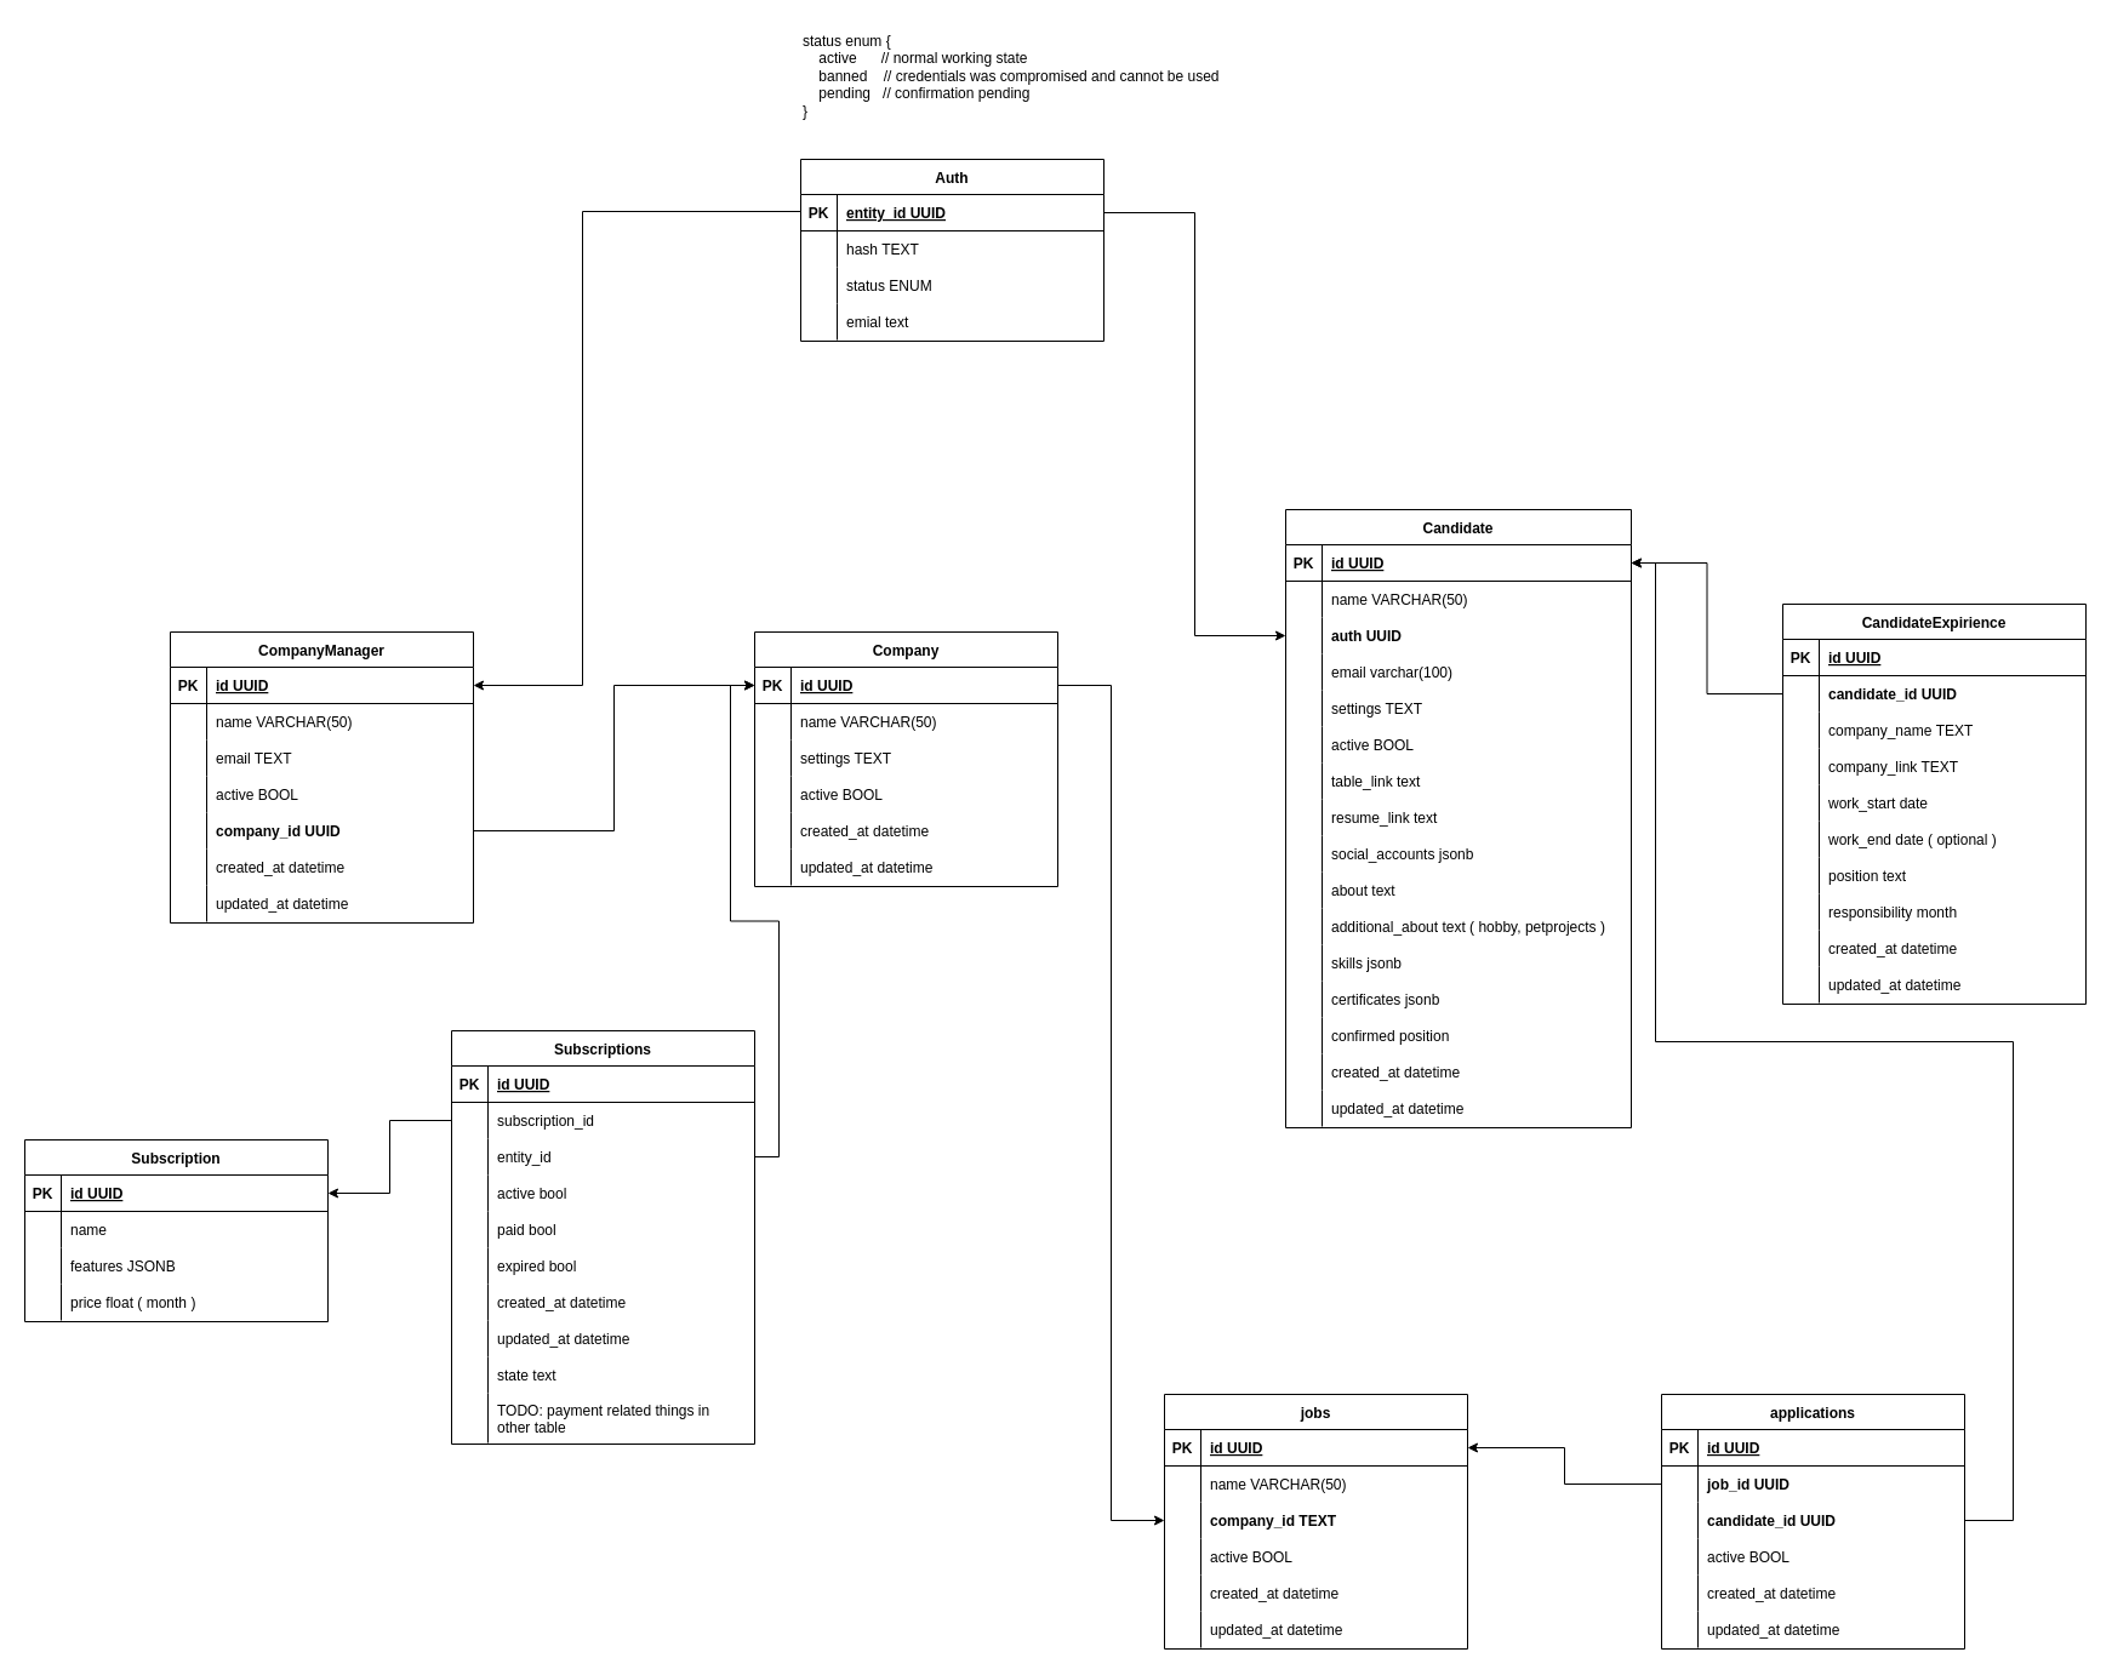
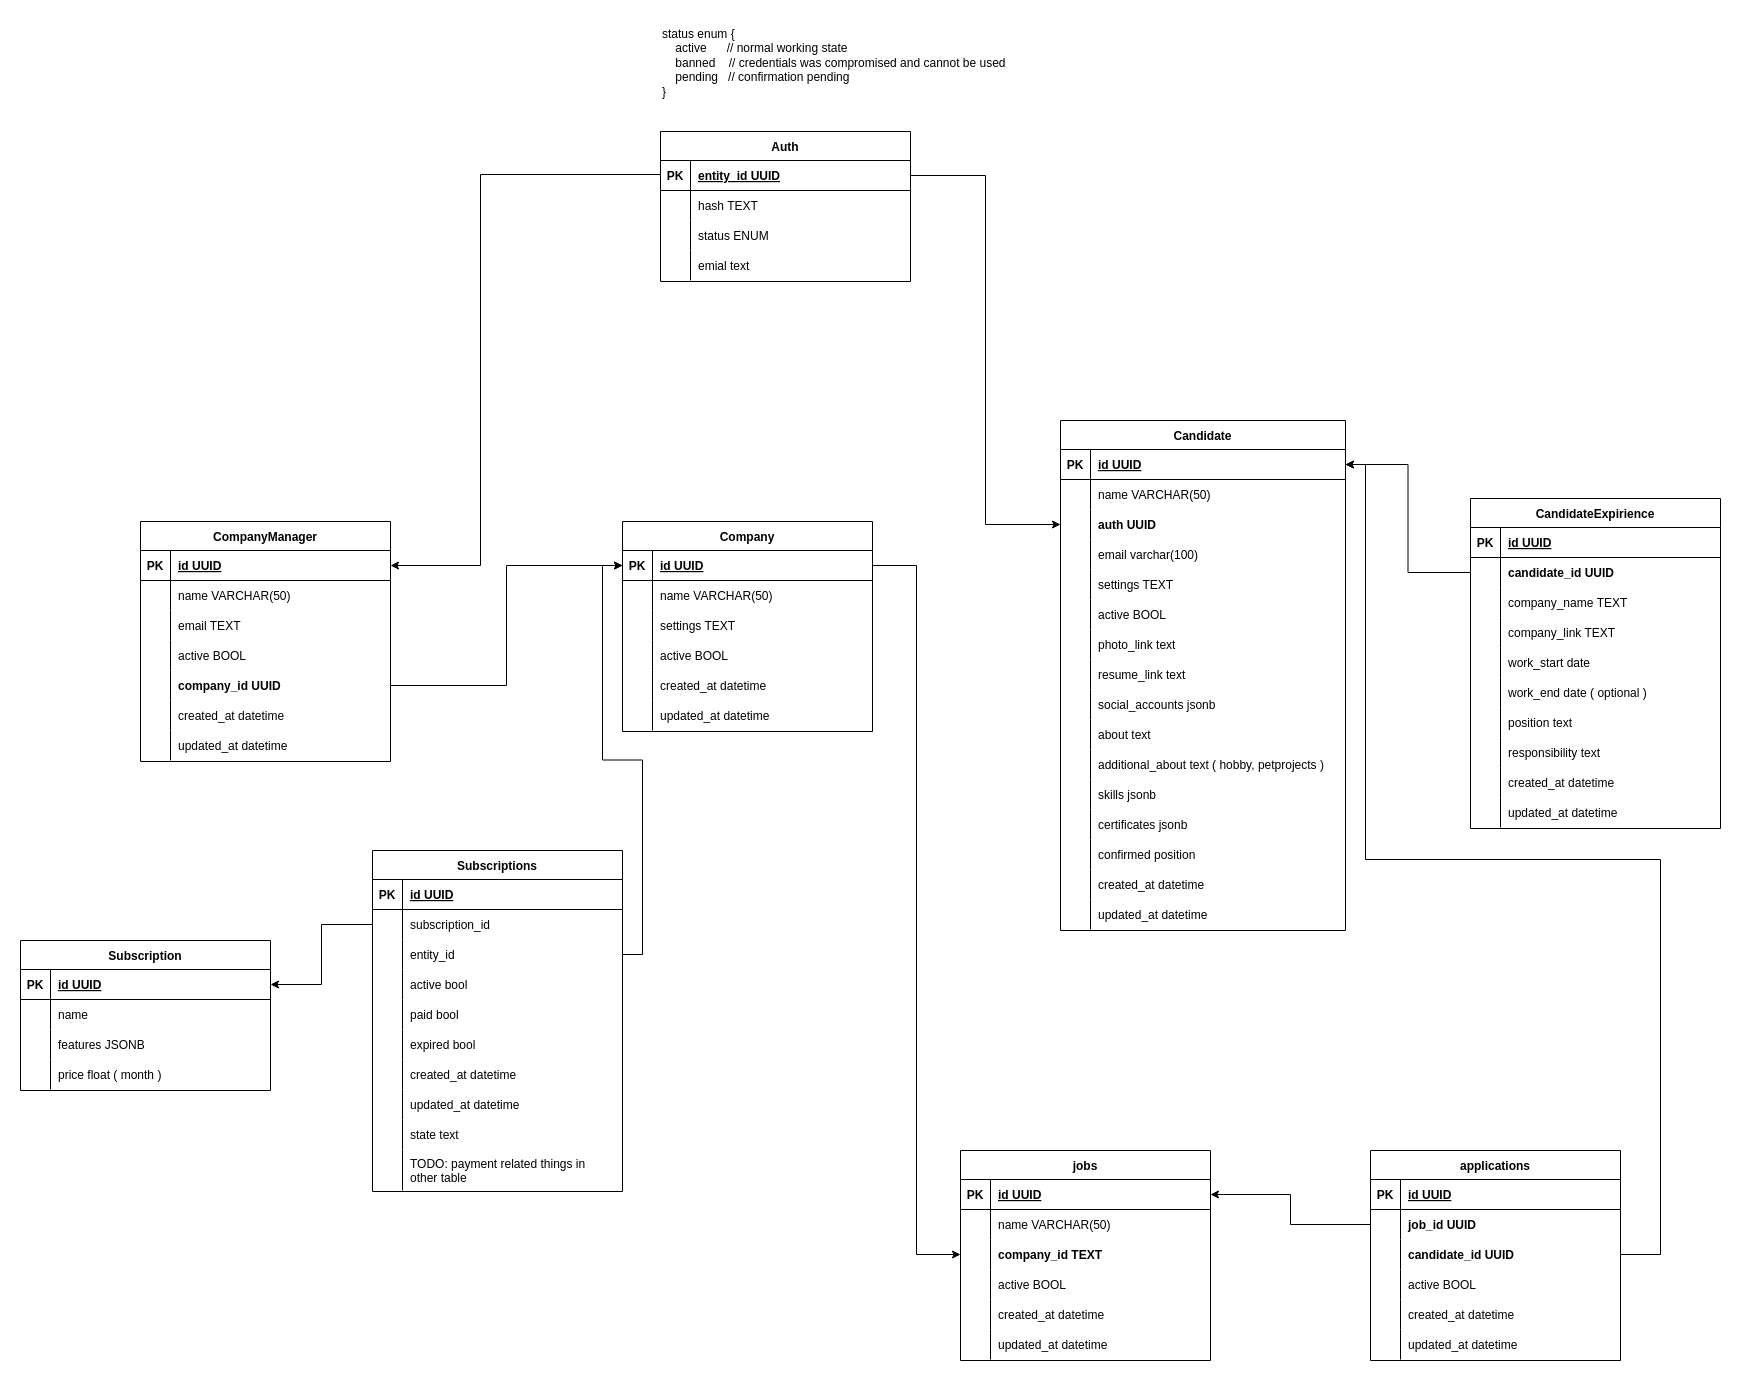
- <mxCell id="111" value="table_link text" style="shape=partialRectangle;overflow=hidden;connectable=0;fillColor=none;top=0;left=0;bottom=0;right=0;align=left;spacingLeft=6;" parent="109" vertex="1"><mxGeometry x="30" width="255" height="30" as="geometry"><mxRectangle width="255" height="30" as="alternateBounds" /></mxGeometry></mxCell>
+ <mxCell id="111" value="photo_link text" style="shape=partialRectangle;overflow=hidden;connectable=0;fillColor=none;top=0;left=0;bottom=0;right=0;align=left;spacingLeft=6;" parent="109" vertex="1"><mxGeometry x="30" width="255" height="30" as="geometry"><mxRectangle width="255" height="30" as="alternateBounds" /></mxGeometry></mxCell>
- <mxCell id="178" value="responsibility month" style="shape=partialRectangle;overflow=hidden;connectable=0;fillColor=none;top=0;left=0;bottom=0;right=0;align=left;spacingLeft=6;" parent="176" vertex="1"><mxGeometry x="30" width="220" height="30" as="geometry"><mxRectangle width="220" height="30" as="alternateBounds" /></mxGeometry></mxCell>
+ <mxCell id="178" value="responsibility text" style="shape=partialRectangle;overflow=hidden;connectable=0;fillColor=none;top=0;left=0;bottom=0;right=0;align=left;spacingLeft=6;" parent="176" vertex="1"><mxGeometry x="30" width="220" height="30" as="geometry"><mxRectangle width="220" height="30" as="alternateBounds" /></mxGeometry></mxCell>
